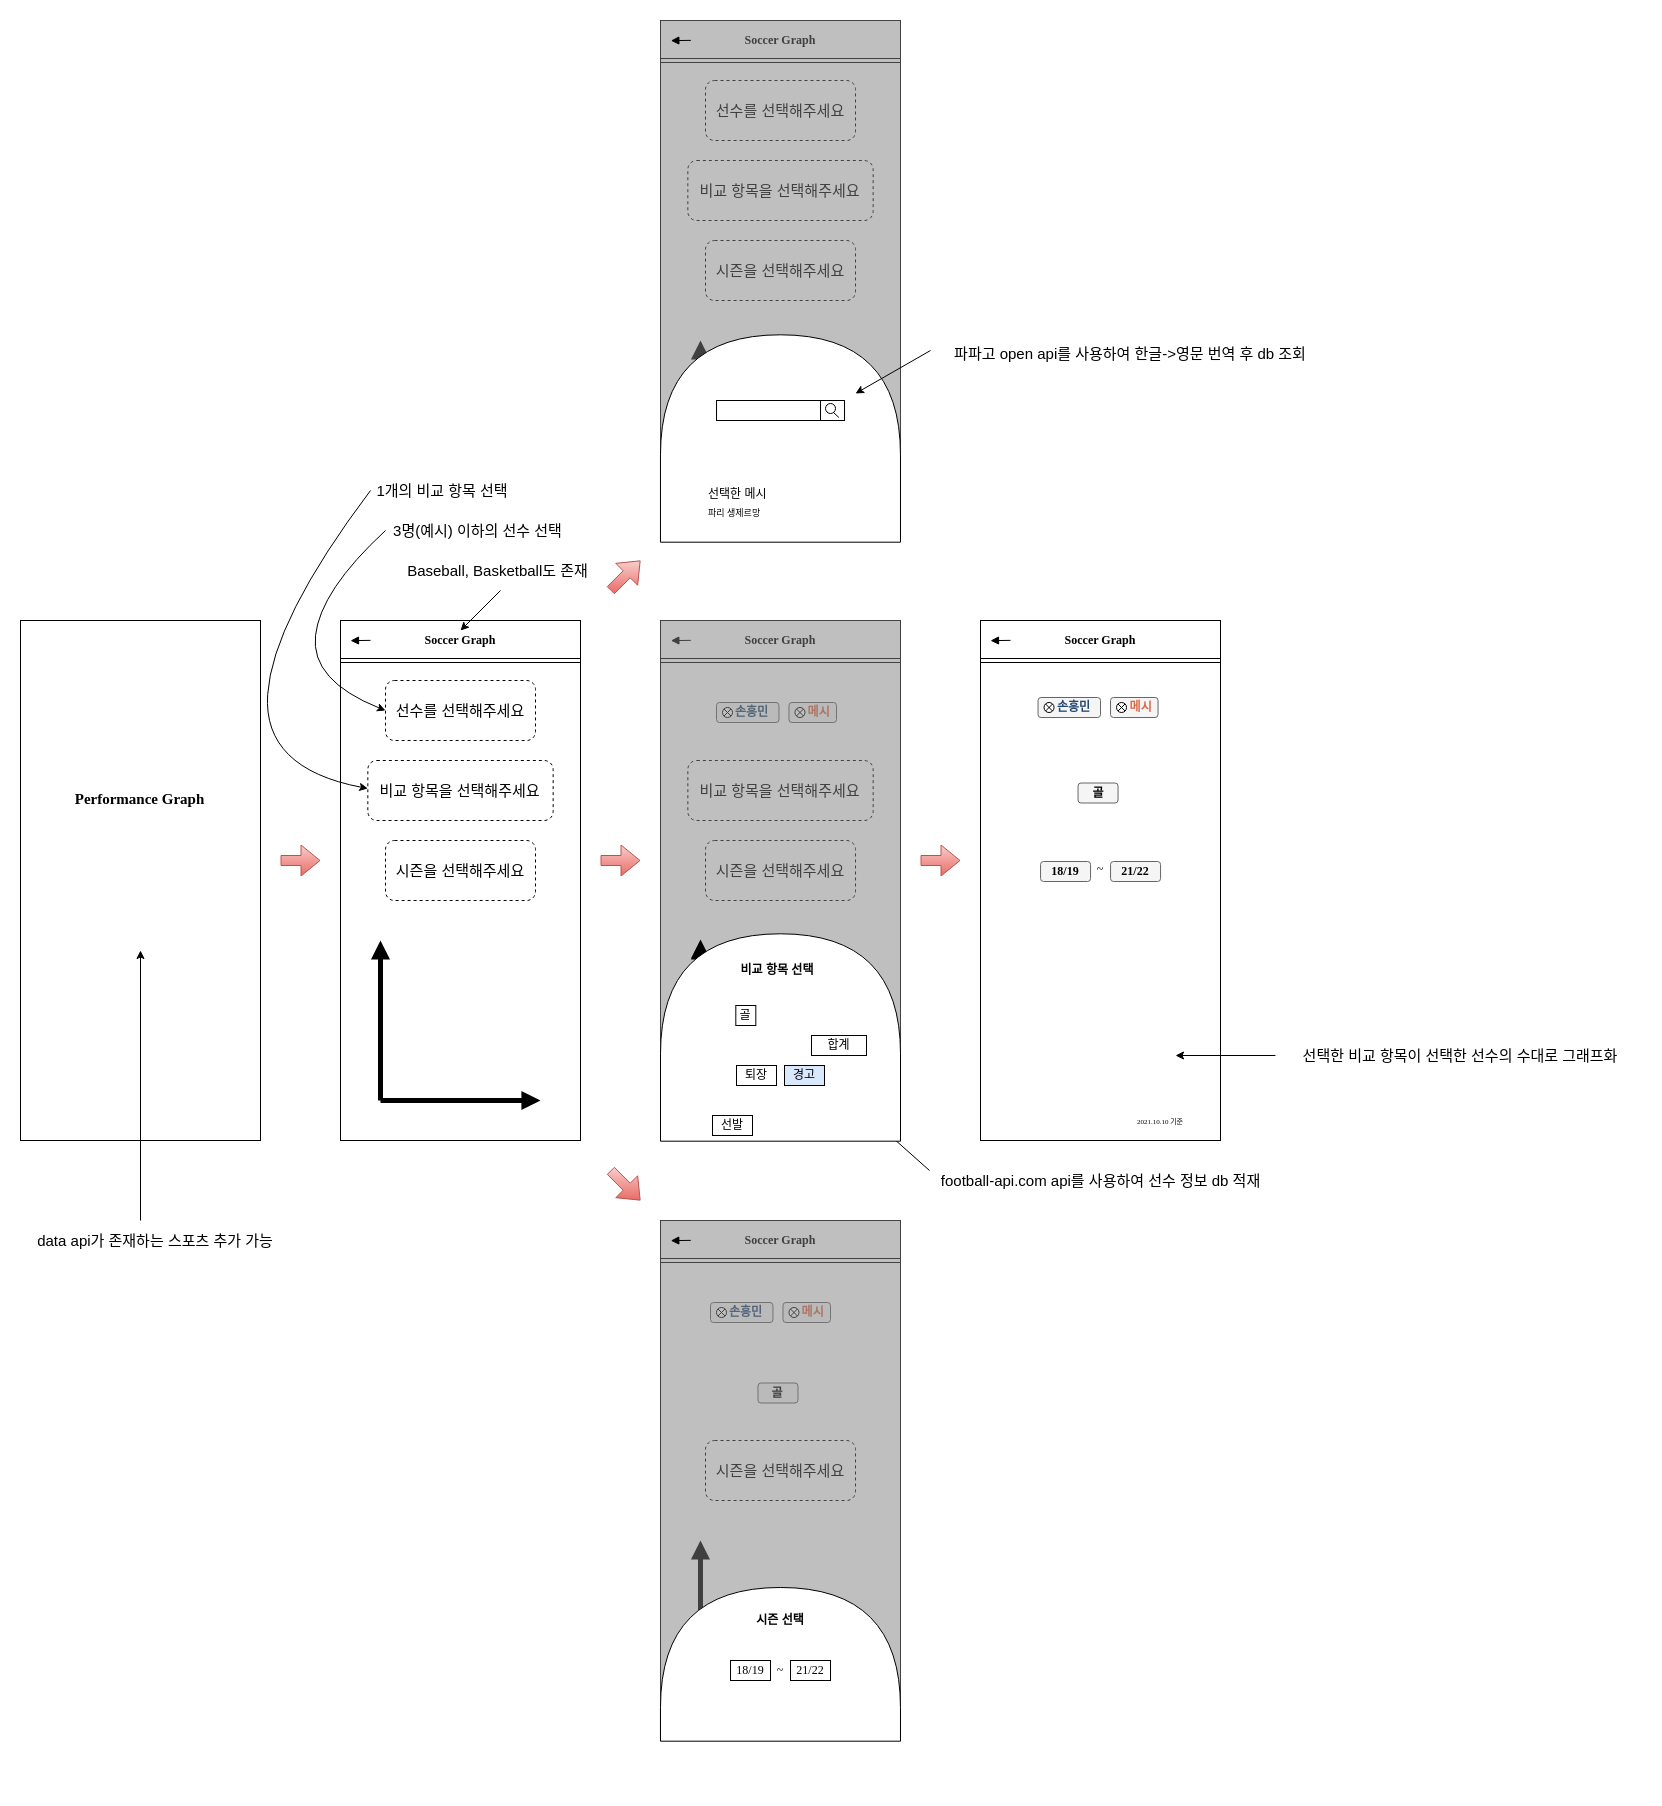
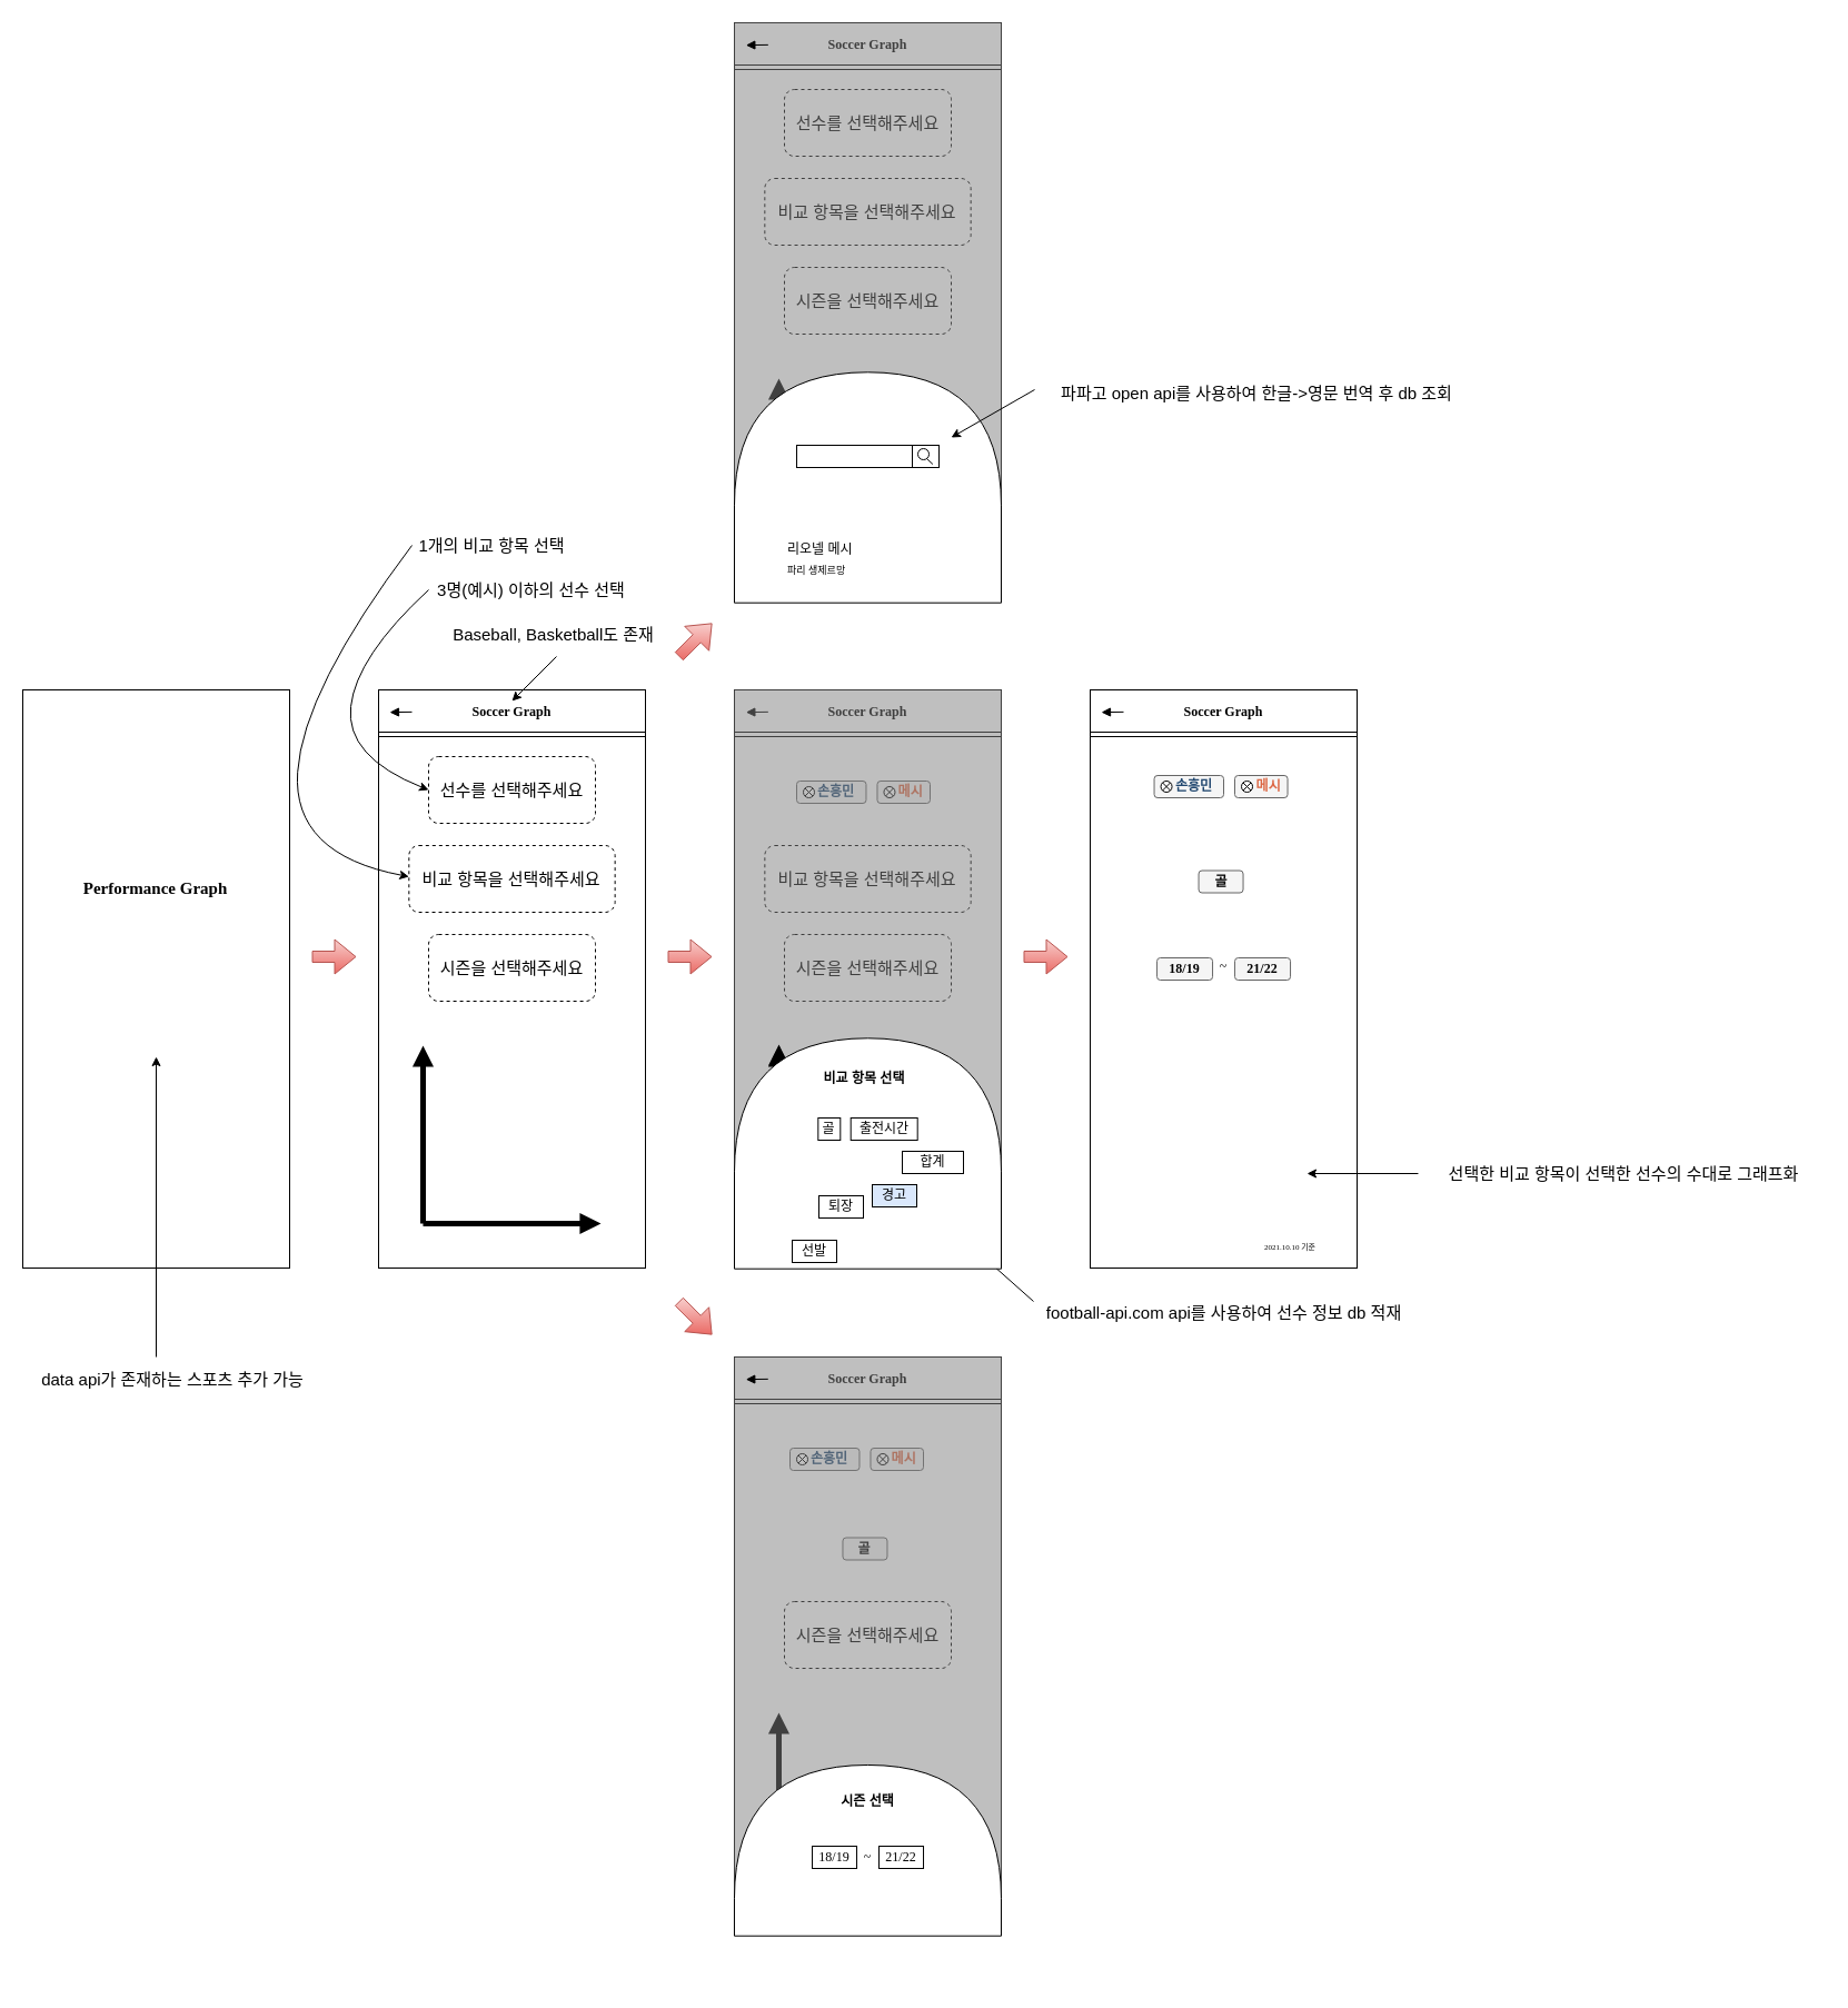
- <mxCell id="87" value="&lt;font style=&quot;font-size: 12px&quot;&gt;선택한 메시&lt;br&gt;&lt;/font&gt;&lt;font style=&quot;font-size: 9px&quot;&gt;파리 생제르망&lt;/font&gt;" style="text;html=1;strokeColor=none;fillColor=none;align=left;verticalAlign=middle;whiteSpace=wrap;rounded=0;shadow=0;fontSize=15;fontColor=#000000;" vertex="1" parent="1"><mxGeometry x="706.3" y="490.93" width="83.7" height="20" as="geometry" /></mxCell>
+ <mxCell id="87" value="&lt;font style=&quot;font-size: 12px&quot;&gt;리오넬 메시&lt;br&gt;&lt;/font&gt;&lt;font style=&quot;font-size: 9px&quot;&gt;파리 생제르망&lt;/font&gt;" style="text;html=1;strokeColor=none;fillColor=none;align=left;verticalAlign=middle;whiteSpace=wrap;rounded=0;shadow=0;fontSize=15;fontColor=#000000;" vertex="1" parent="1"><mxGeometry x="706.3" y="490.93" width="83.7" height="20" as="geometry" /></mxCell>
+ <mxCell id="101" value="출전시간" style="rounded=0;whiteSpace=wrap;html=1;fontFamily=Comic Sans MS;fontSize=12;strokeWidth=1;" vertex="1" parent="1"><mxGeometry x="764.69" y="1005" width="60" height="20" as="geometry" /></mxCell>
- <mxCell id="104" value="퇴장" style="rounded=0;whiteSpace=wrap;html=1;fontFamily=Comic Sans MS;fontSize=12;strokeWidth=1;" vertex="1" parent="1"><mxGeometry x="736" y="1065" width="40" height="20" as="geometry" /></mxCell>
+ <mxCell id="104" value="퇴장" style="rounded=0;whiteSpace=wrap;html=1;fontFamily=Comic Sans MS;fontSize=12;strokeWidth=1;" vertex="1" parent="1"><mxGeometry x="736" y="1075" width="40" height="20" as="geometry" /></mxCell>
